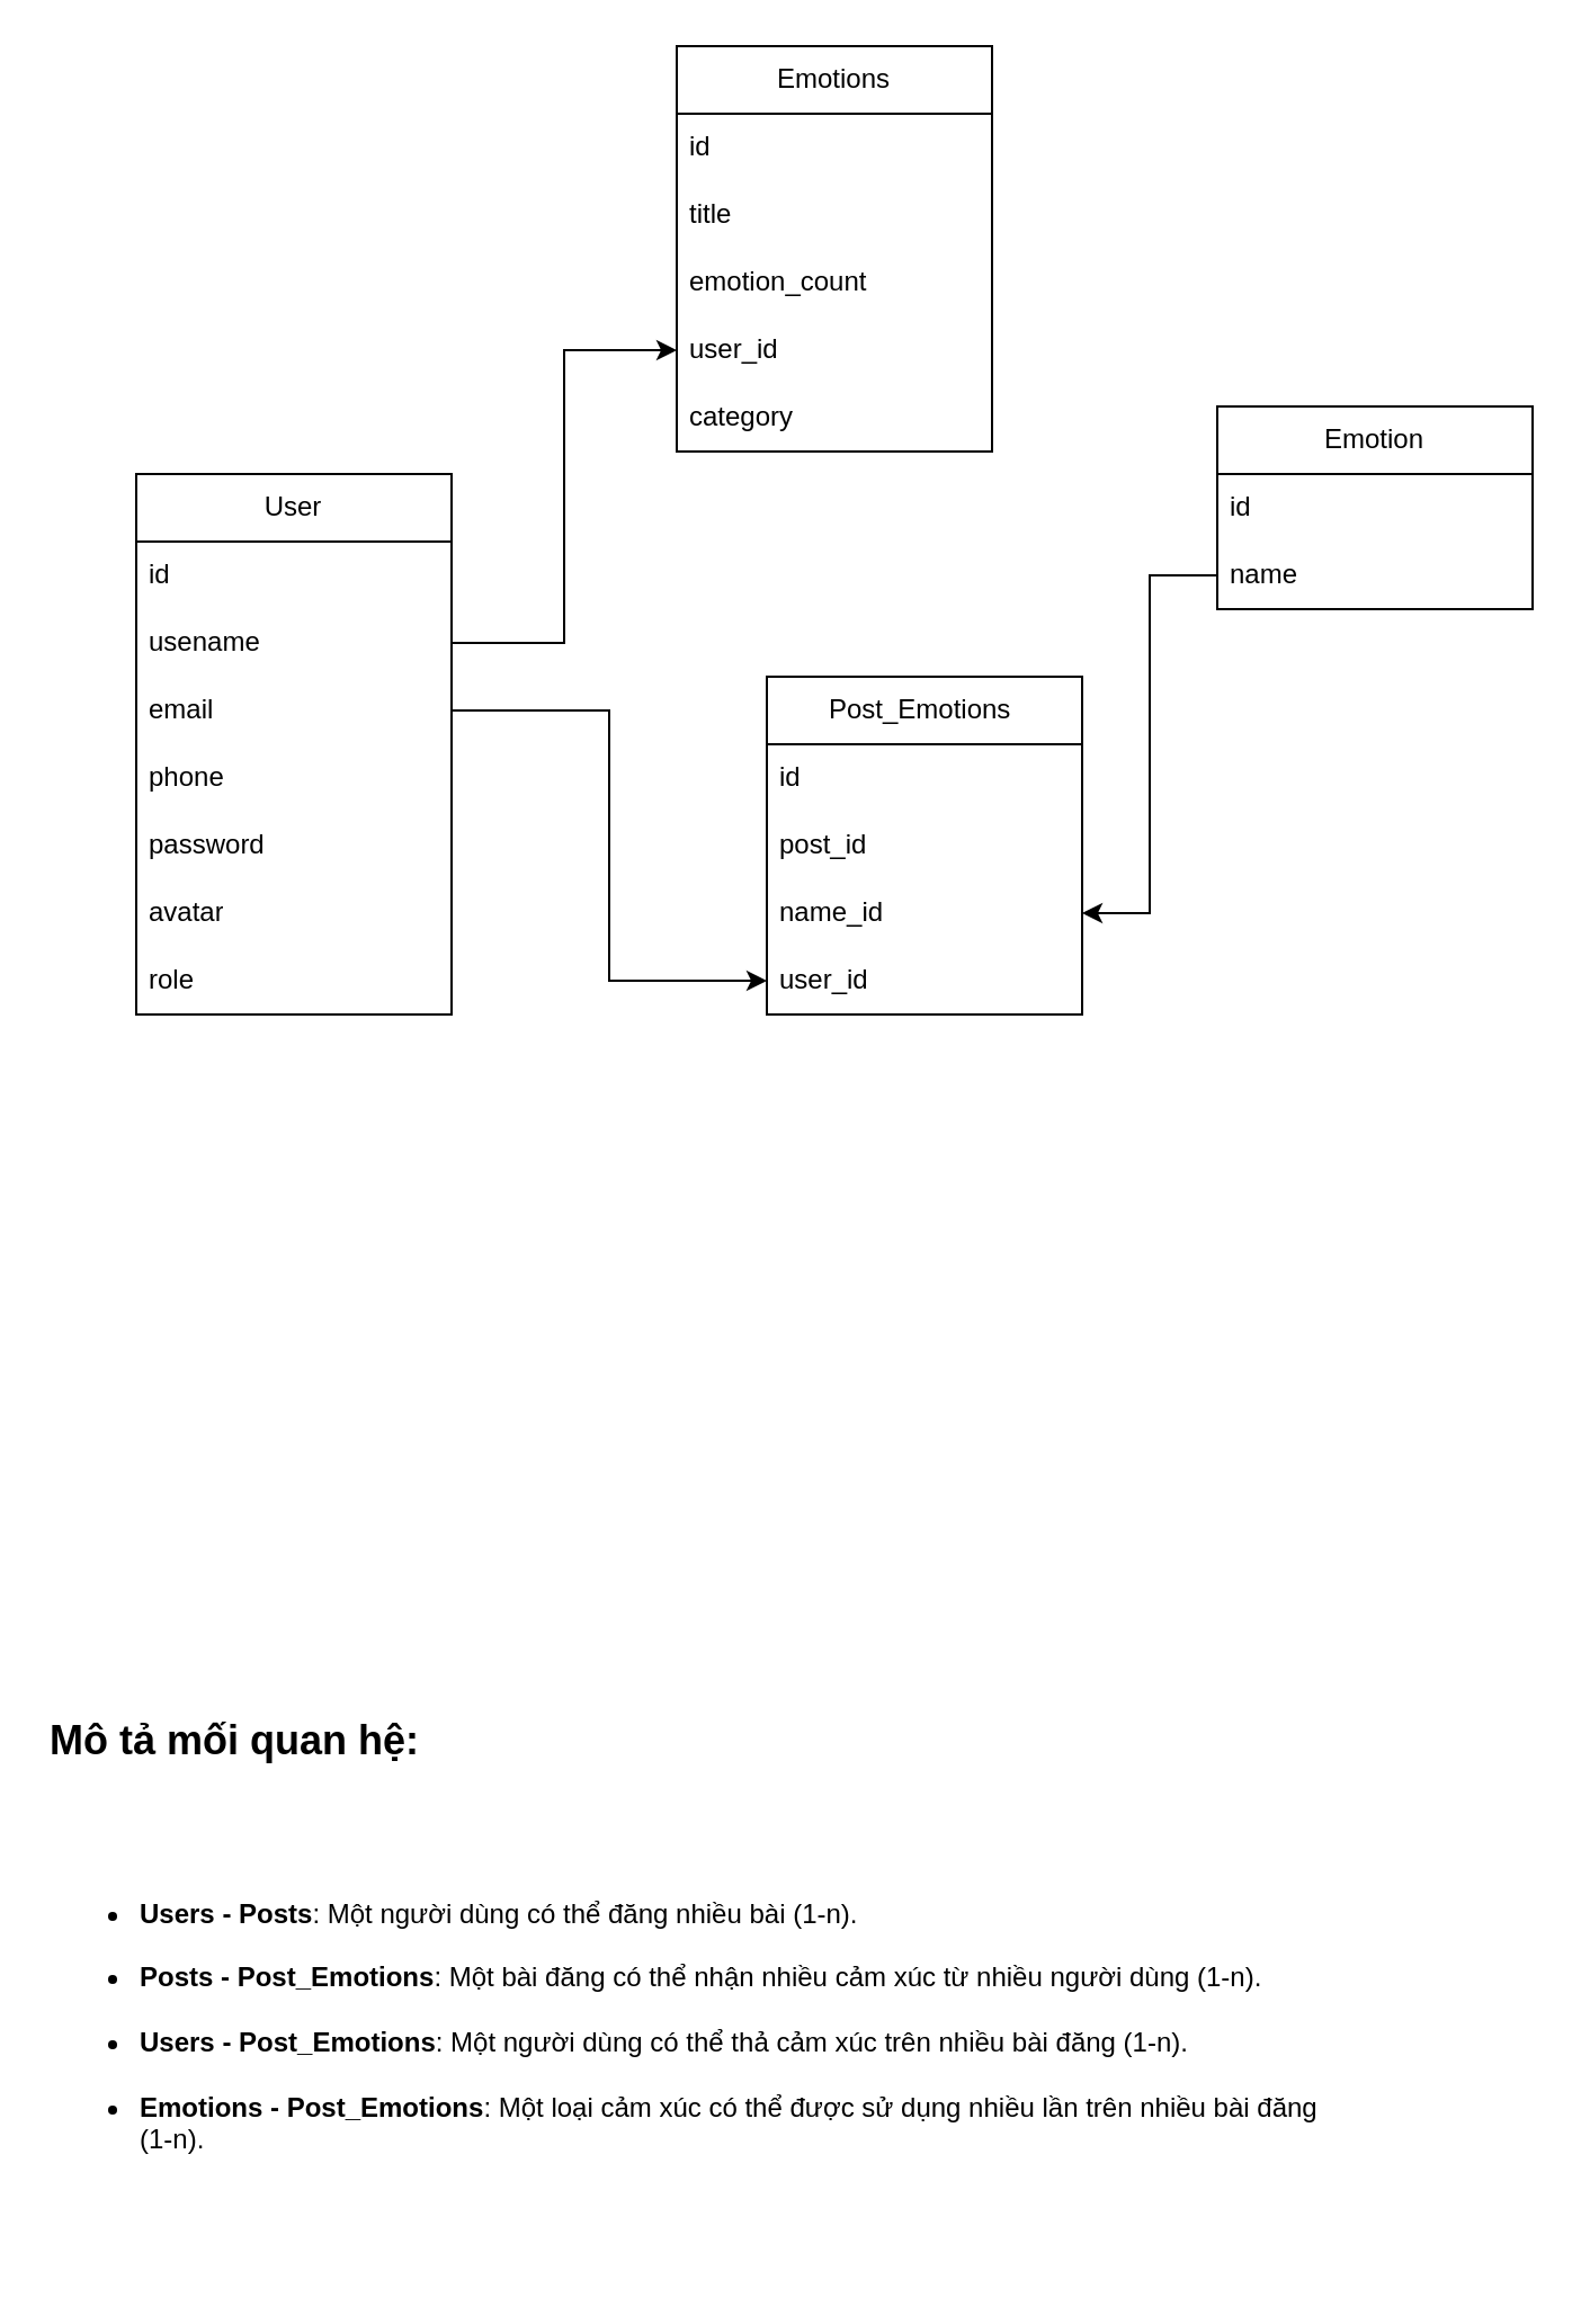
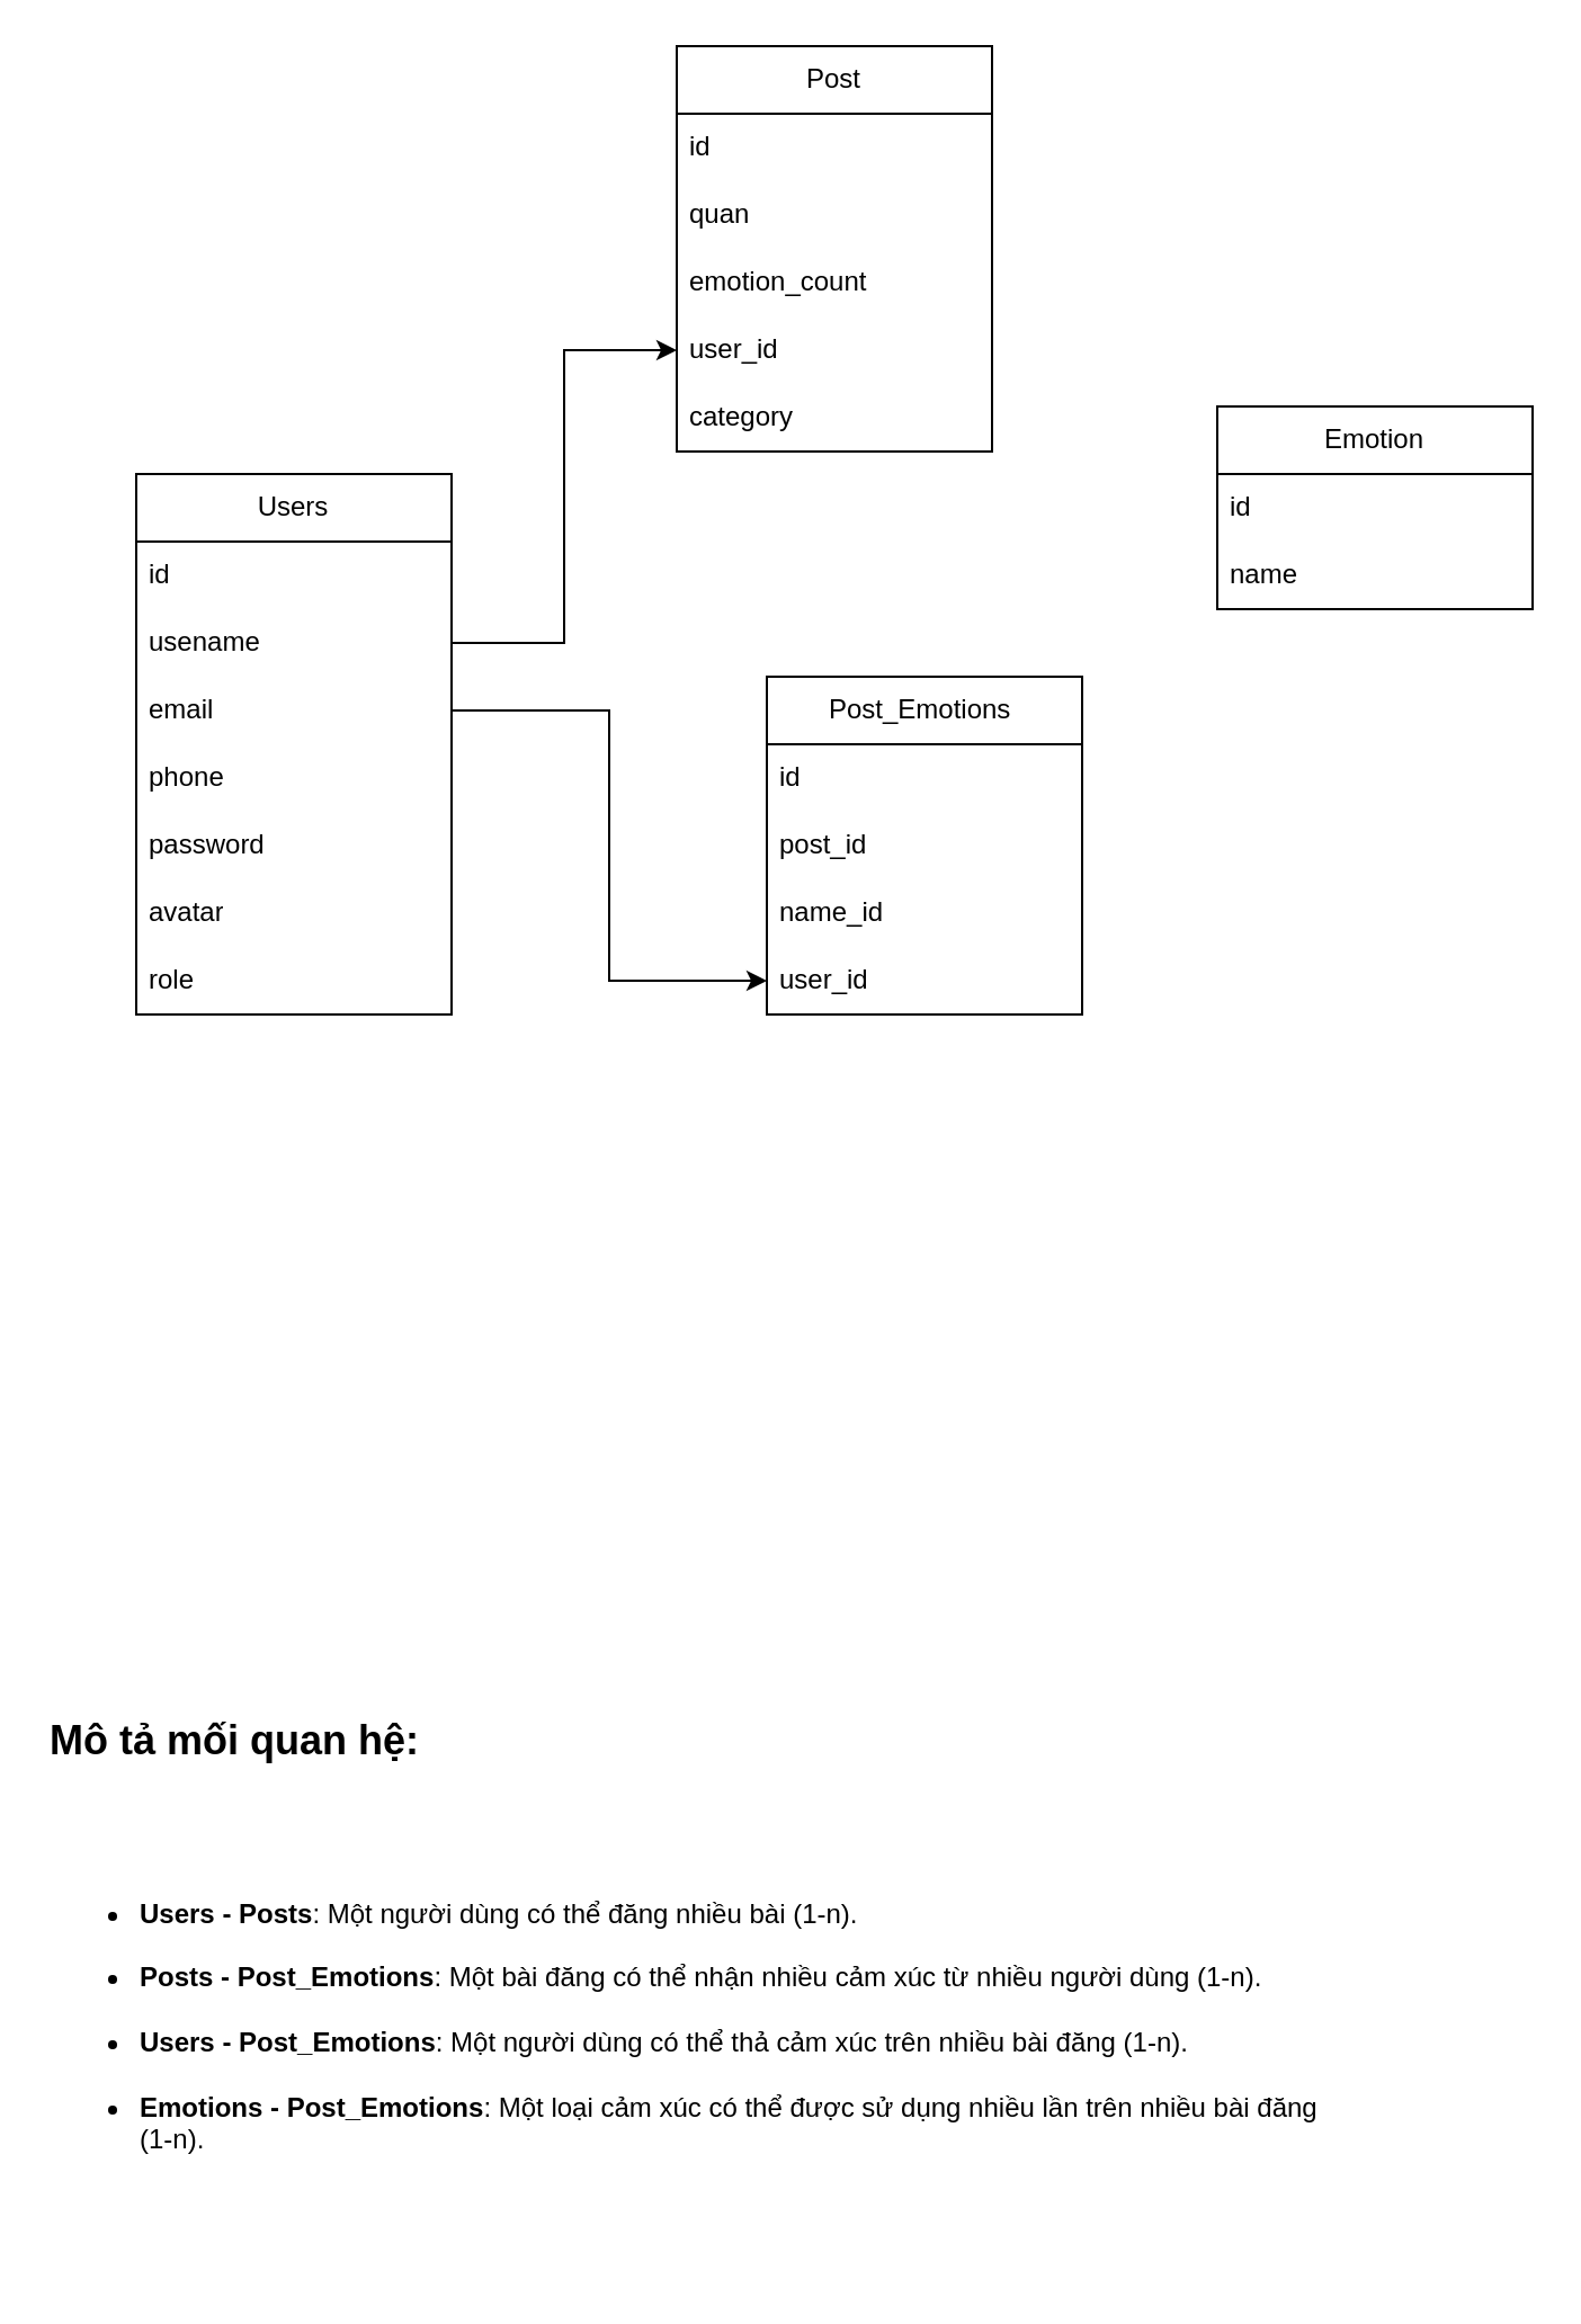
- <mxCell id="10" value="Emotions" style="swimlane;fontStyle=0;childLayout=stackLayout;horizontal=1;startSize=30;horizontalStack=0;resizeParent=1;resizeParentMax=0;resizeLast=0;collapsible=1;marginBottom=0;whiteSpace=wrap;html=1;" parent="1" vertex="1"><mxGeometry x="300" y="20" width="140" height="180" as="geometry" /></mxCell>
+ <mxCell id="10" value="Post" style="swimlane;fontStyle=0;childLayout=stackLayout;horizontal=1;startSize=30;horizontalStack=0;resizeParent=1;resizeParentMax=0;resizeLast=0;collapsible=1;marginBottom=0;whiteSpace=wrap;html=1;" parent="1" vertex="1"><mxGeometry x="300" y="20" width="140" height="180" as="geometry" /></mxCell>
- <mxCell id="12" value="title" style="text;strokeColor=none;fillColor=none;align=left;verticalAlign=middle;spacingLeft=4;spacingRight=4;overflow=hidden;points=[[0,0.5],[1,0.5]];portConstraint=eastwest;rotatable=0;whiteSpace=wrap;html=1;" parent="10" vertex="1"><mxGeometry y="60" width="140" height="30" as="geometry" /></mxCell>
+ <mxCell id="12" value="quan" style="text;strokeColor=none;fillColor=none;align=left;verticalAlign=middle;spacingLeft=4;spacingRight=4;overflow=hidden;points=[[0,0.5],[1,0.5]];portConstraint=eastwest;rotatable=0;whiteSpace=wrap;html=1;" parent="10" vertex="1"><mxGeometry y="60" width="140" height="30" as="geometry" /></mxCell>
- <mxCell id="2" value="User" style="swimlane;fontStyle=0;childLayout=stackLayout;horizontal=1;startSize=30;horizontalStack=0;resizeParent=1;resizeParentMax=0;resizeLast=0;collapsible=1;marginBottom=0;whiteSpace=wrap;html=1;" parent="1" vertex="1"><mxGeometry x="60" y="210" width="140" height="240" as="geometry" /></mxCell>
+ <mxCell id="2" value="Users" style="swimlane;fontStyle=0;childLayout=stackLayout;horizontal=1;startSize=30;horizontalStack=0;resizeParent=1;resizeParentMax=0;resizeLast=0;collapsible=1;marginBottom=0;whiteSpace=wrap;html=1;" parent="1" vertex="1"><mxGeometry x="60" y="210" width="140" height="240" as="geometry" /></mxCell>
- <mxCell id="27" style="edgeStyle=orthogonalEdgeStyle;rounded=0;orthogonalLoop=1;jettySize=auto;html=1;" parent="1" source="18" target="22" edge="1"><mxGeometry relative="1" as="geometry" /></mxCell>
